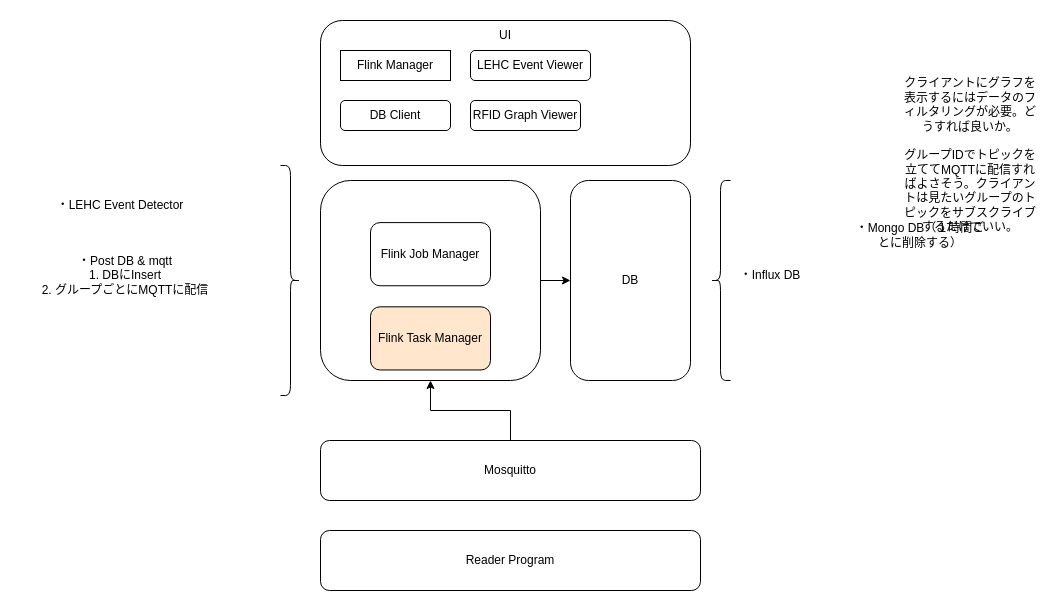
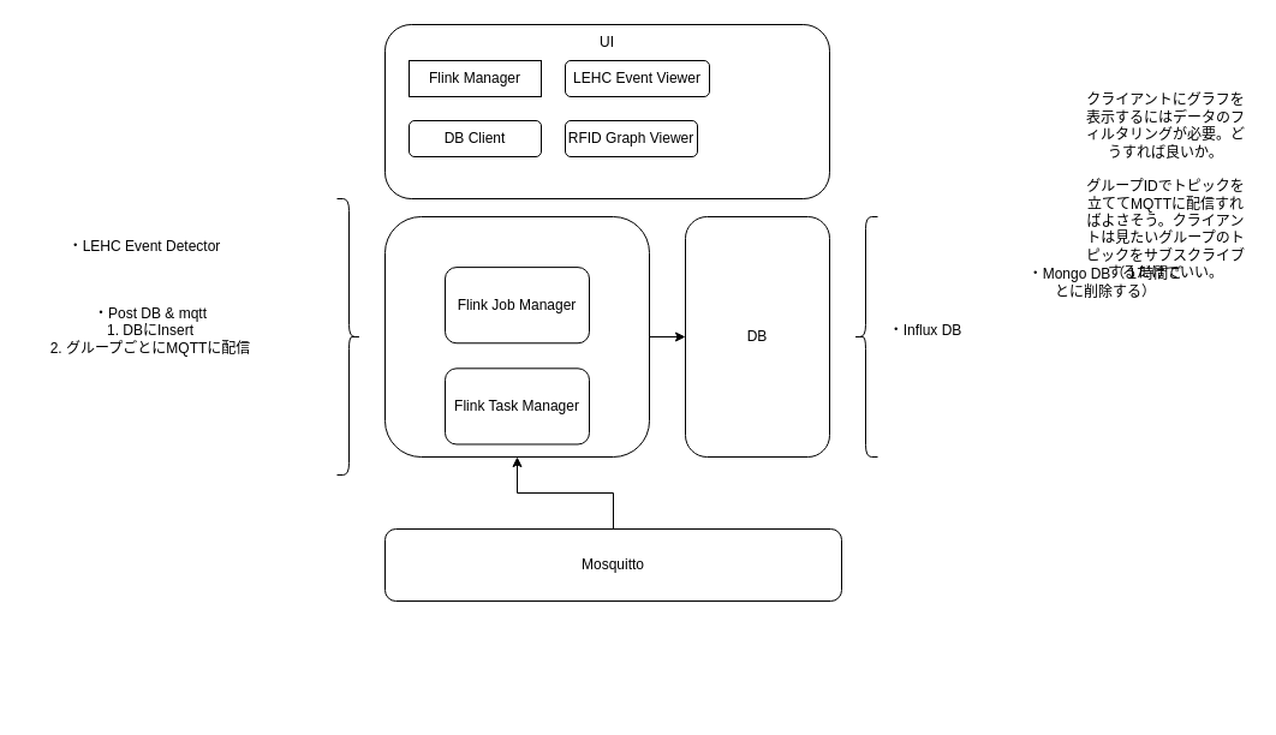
- <mxCell id="8" value="Flink Task Manager" style="rounded=1;whiteSpace=wrap;html=1;fillColor=#ffe6cc;" vertex="1" parent="6"><mxGeometry x="50" y="126.316" width="120" height="63.158" as="geometry" /></mxCell>
+ <mxCell id="8" value="Flink Task Manager" style="rounded=1;whiteSpace=wrap;html=1;" vertex="1" parent="6"><mxGeometry x="50" y="126.316" width="120" height="63.158" as="geometry" /></mxCell>
- <mxCell id="5" value="Reader Program" style="rounded=1;whiteSpace=wrap;html=1;" vertex="1" parent="1"><mxGeometry x="320" y="530" width="380" height="60" as="geometry" /></mxCell>
